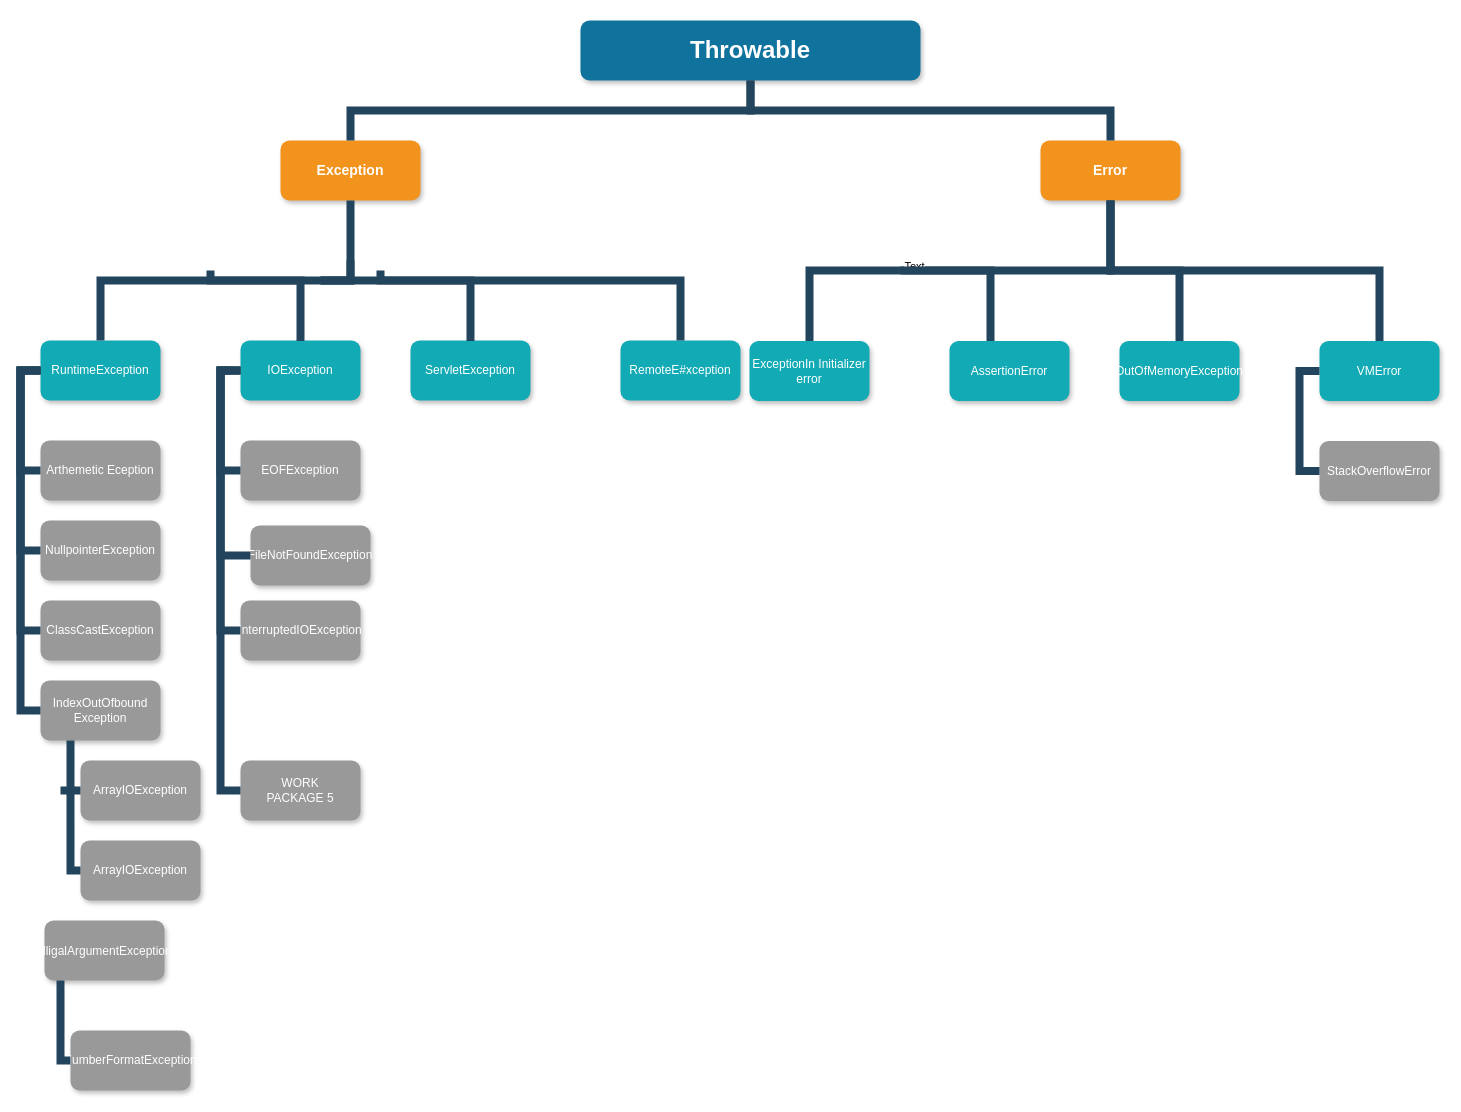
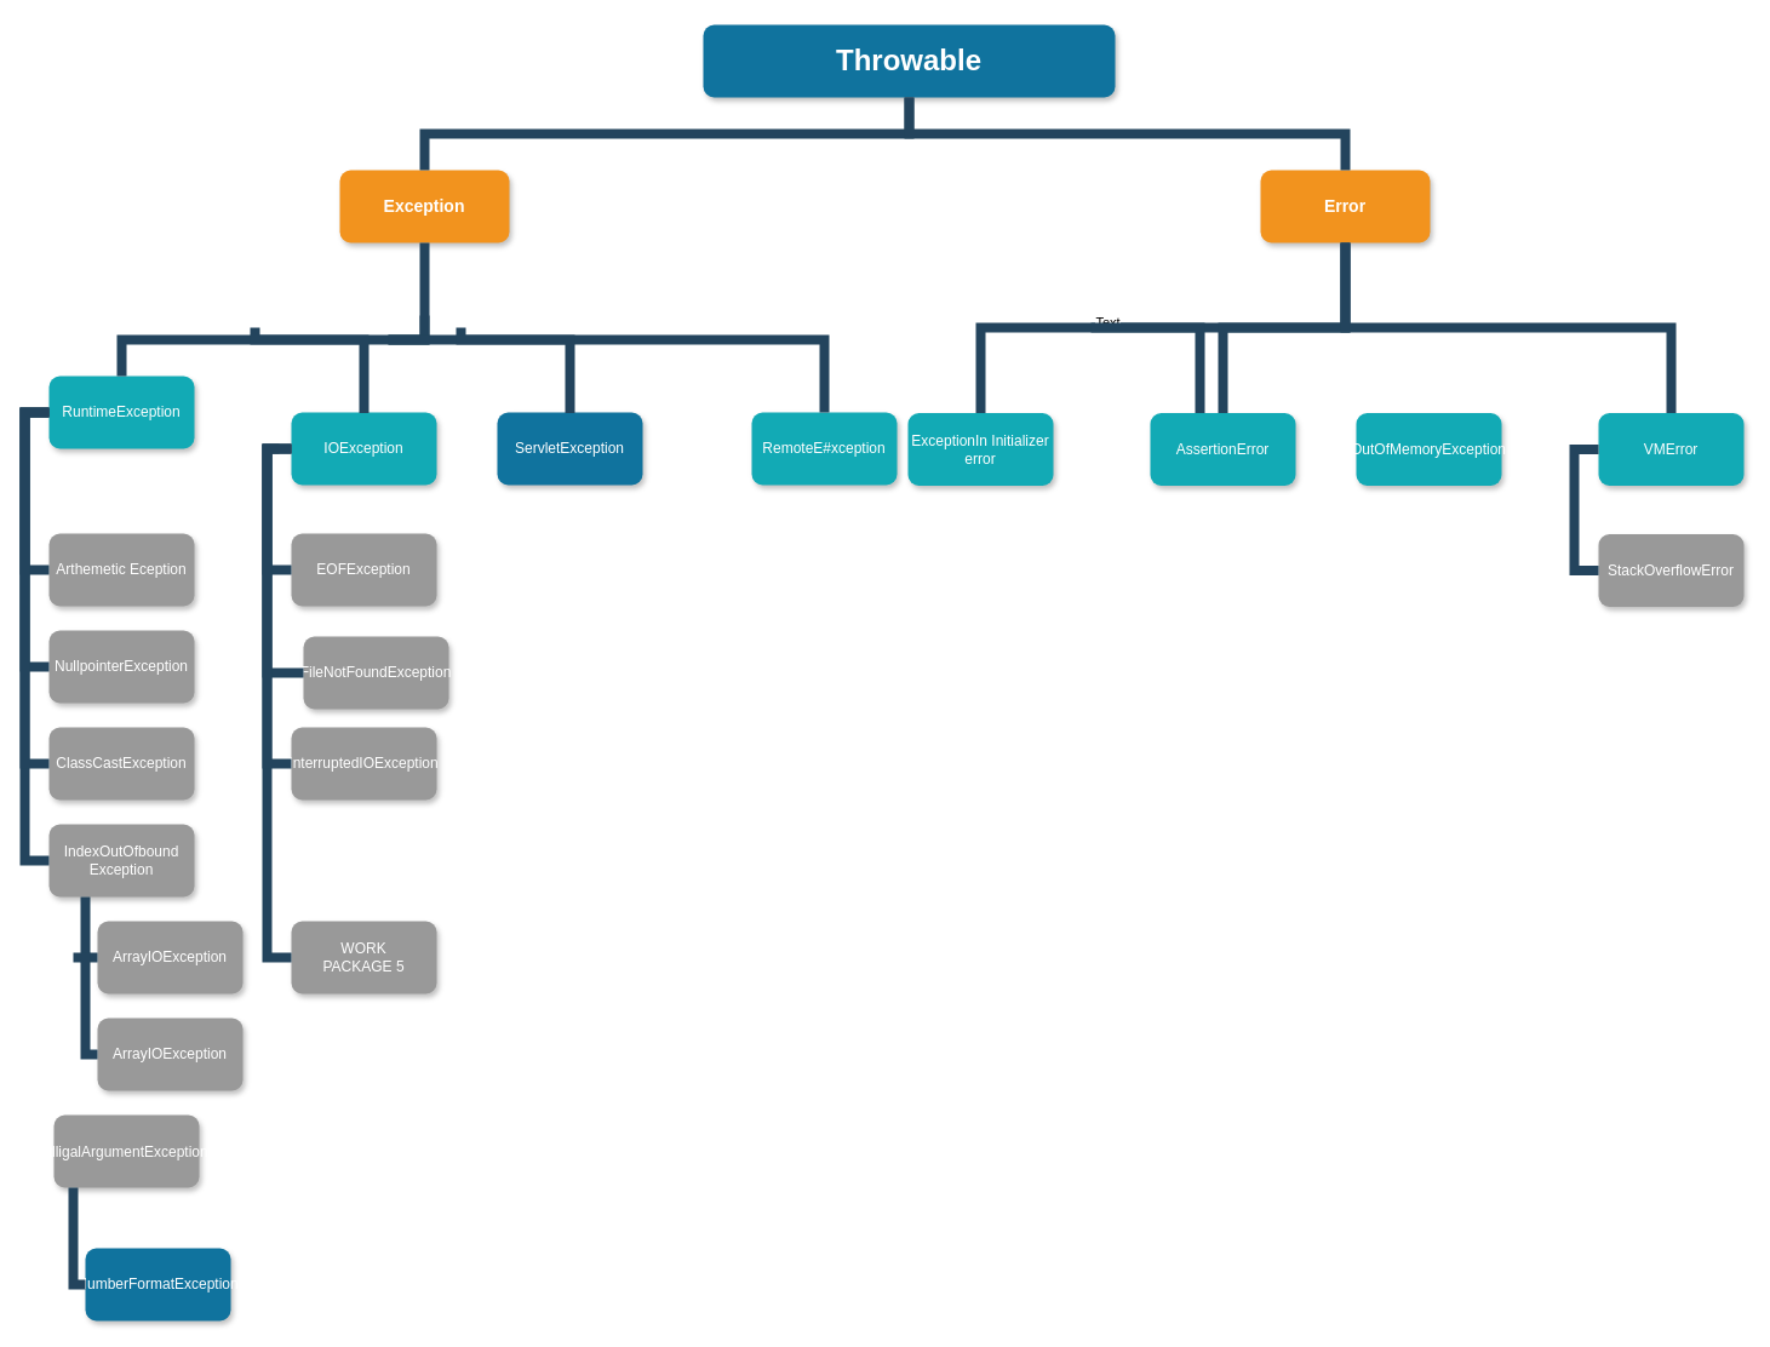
- <mxCell id="38" value="" style="edgeStyle=elbowEdgeStyle;elbow=vertical;rounded=0;fontColor=#000000;endArrow=none;endFill=0;strokeWidth=8;strokeColor=#23445D;" parent="1" source="4" target="31" edge="1"><mxGeometry width="100" height="100" relative="1" as="geometry"><mxPoint x="1480" y="260" as="sourcePoint" /><mxPoint x="1580" y="160" as="targetPoint" /></mxGeometry></mxCell>
+ <mxCell id="38" value="" style="edgeStyle=elbowEdgeStyle;elbow=vertical;rounded=0;fontColor=#000000;endArrow=none;endFill=0;strokeWidth=8;strokeColor=#23445D;" parent="1" source="4" target="30" edge="1"><mxGeometry width="100" height="100" relative="1" as="geometry"><mxPoint x="1480" y="260" as="sourcePoint" /><mxPoint x="1580" y="160" as="targetPoint" /></mxGeometry></mxCell>
- <mxCell id="5" value="RuntimeException" style="whiteSpace=wrap;rounded=1;fillColor=#12AAB5;strokeColor=none;shadow=1;fontColor=#FFFFFF;" parent="1" vertex="1"><mxGeometry x="40" y="340" width="120" height="60" as="geometry" /></mxCell>
+ <mxCell id="5" value="RuntimeException" style="whiteSpace=wrap;rounded=1;fillColor=#12AAB5;strokeColor=none;shadow=1;fontColor=#FFFFFF;" parent="1" vertex="1"><mxGeometry x="40" y="310" width="120" height="60" as="geometry" /></mxCell>
- <mxCell id="16" value="ServletException" style="whiteSpace=wrap;rounded=1;fillColor=#12AAB5;strokeColor=none;shadow=1;fontColor=#FFFFFF;" parent="1" vertex="1"><mxGeometry x="410" y="340" width="120" height="60" as="geometry" /></mxCell>
+ <mxCell id="16" value="ServletException" style="whiteSpace=wrap;rounded=1;fillColor=#10739e;strokeColor=none;shadow=1;fontColor=#FFFFFF;" parent="1" vertex="1"><mxGeometry x="410" y="340" width="120" height="60" as="geometry" /></mxCell>
- <mxCell id="45" value="NumberFormatException" style="whiteSpace=wrap;rounded=1;fillColor=#999999;strokeColor=none;shadow=1;fontColor=#FFFFFF;fontStyle=0" vertex="1" parent="1"><mxGeometry x="70" y="1030" width="120" height="60" as="geometry" /></mxCell>
+ <mxCell id="45" value="NumberFormatException" style="whiteSpace=wrap;rounded=1;fillColor=#10739e;strokeColor=none;shadow=1;fontColor=#FFFFFF;fontStyle=0;" vertex="1" parent="1"><mxGeometry x="70" y="1030" width="120" height="60" as="geometry" /></mxCell>
